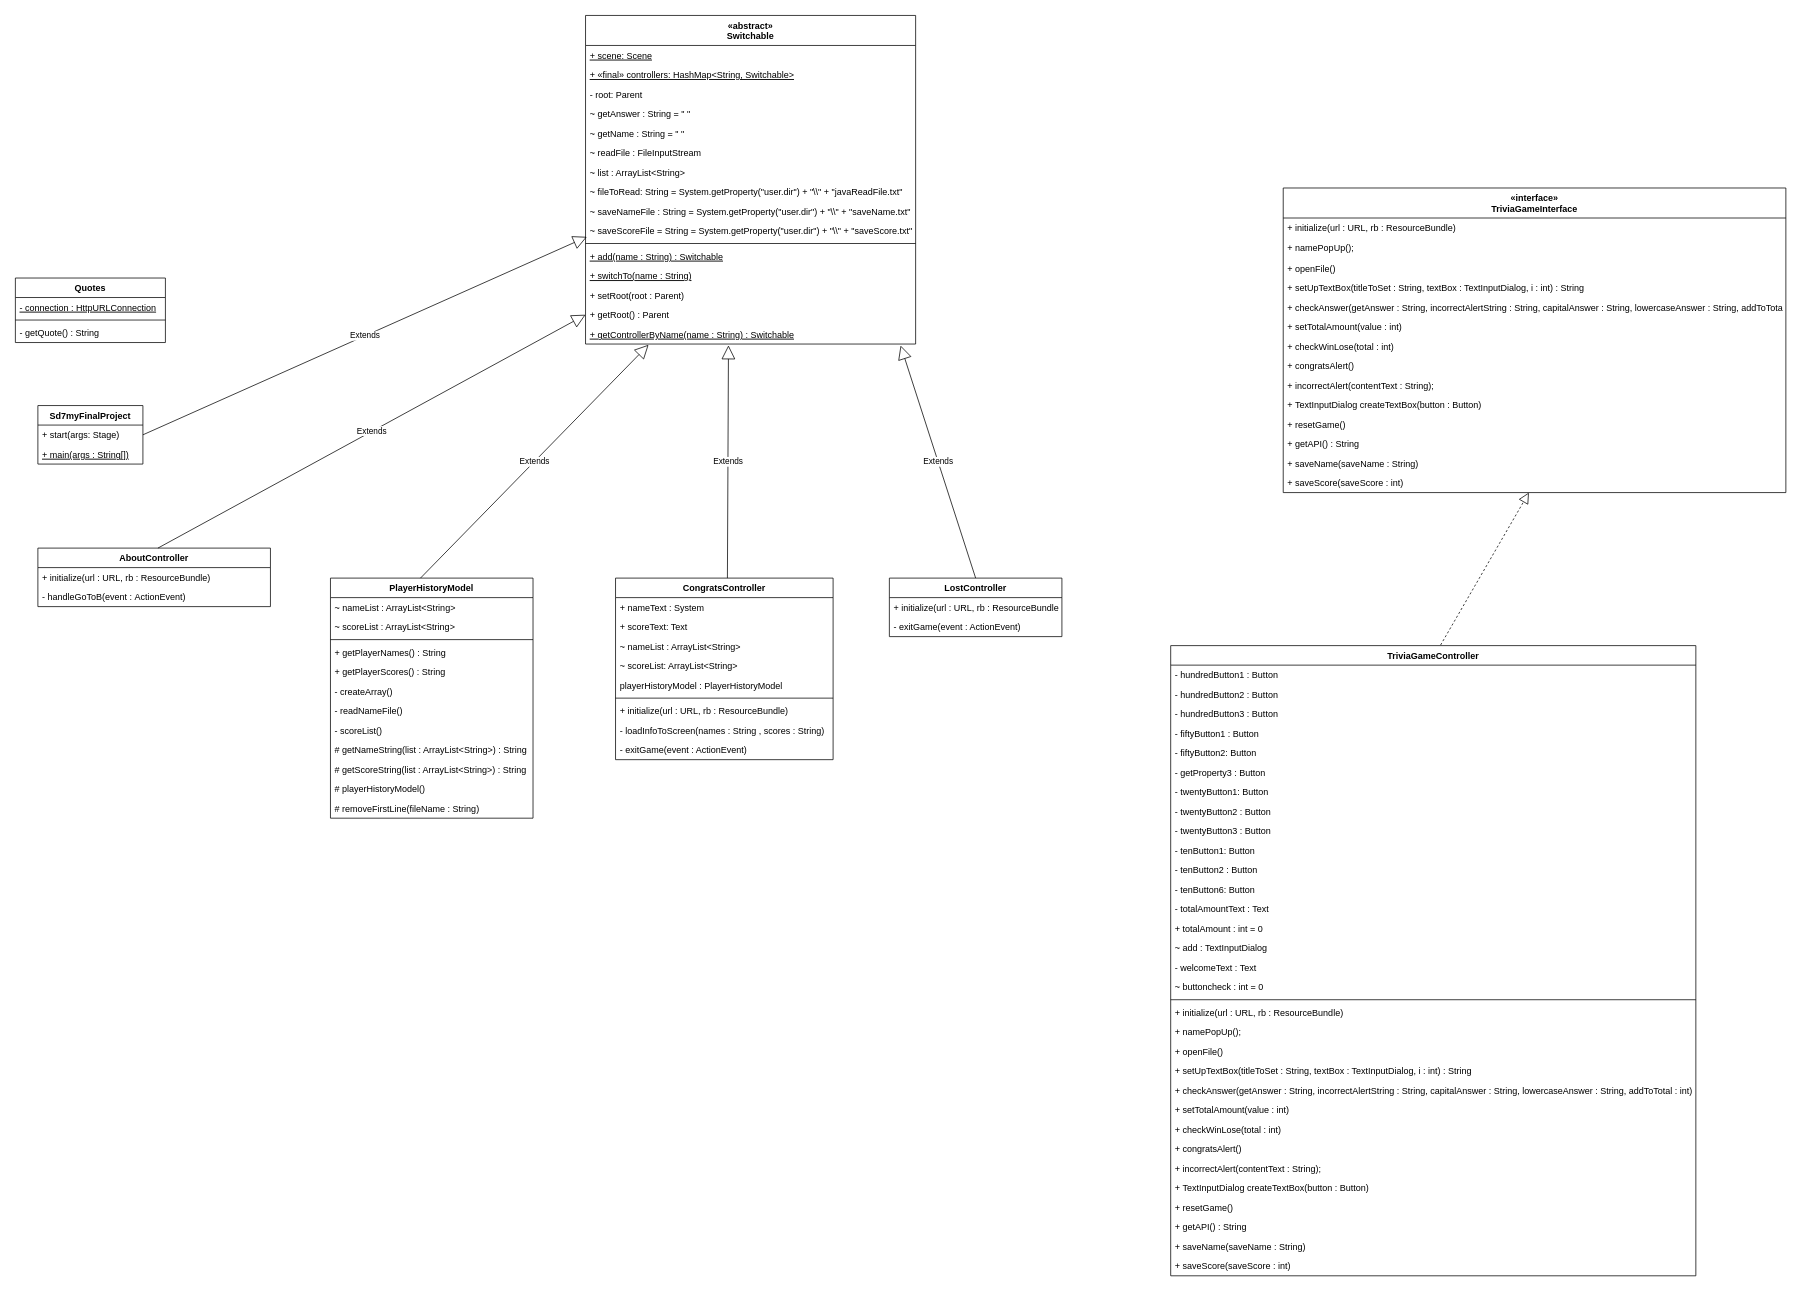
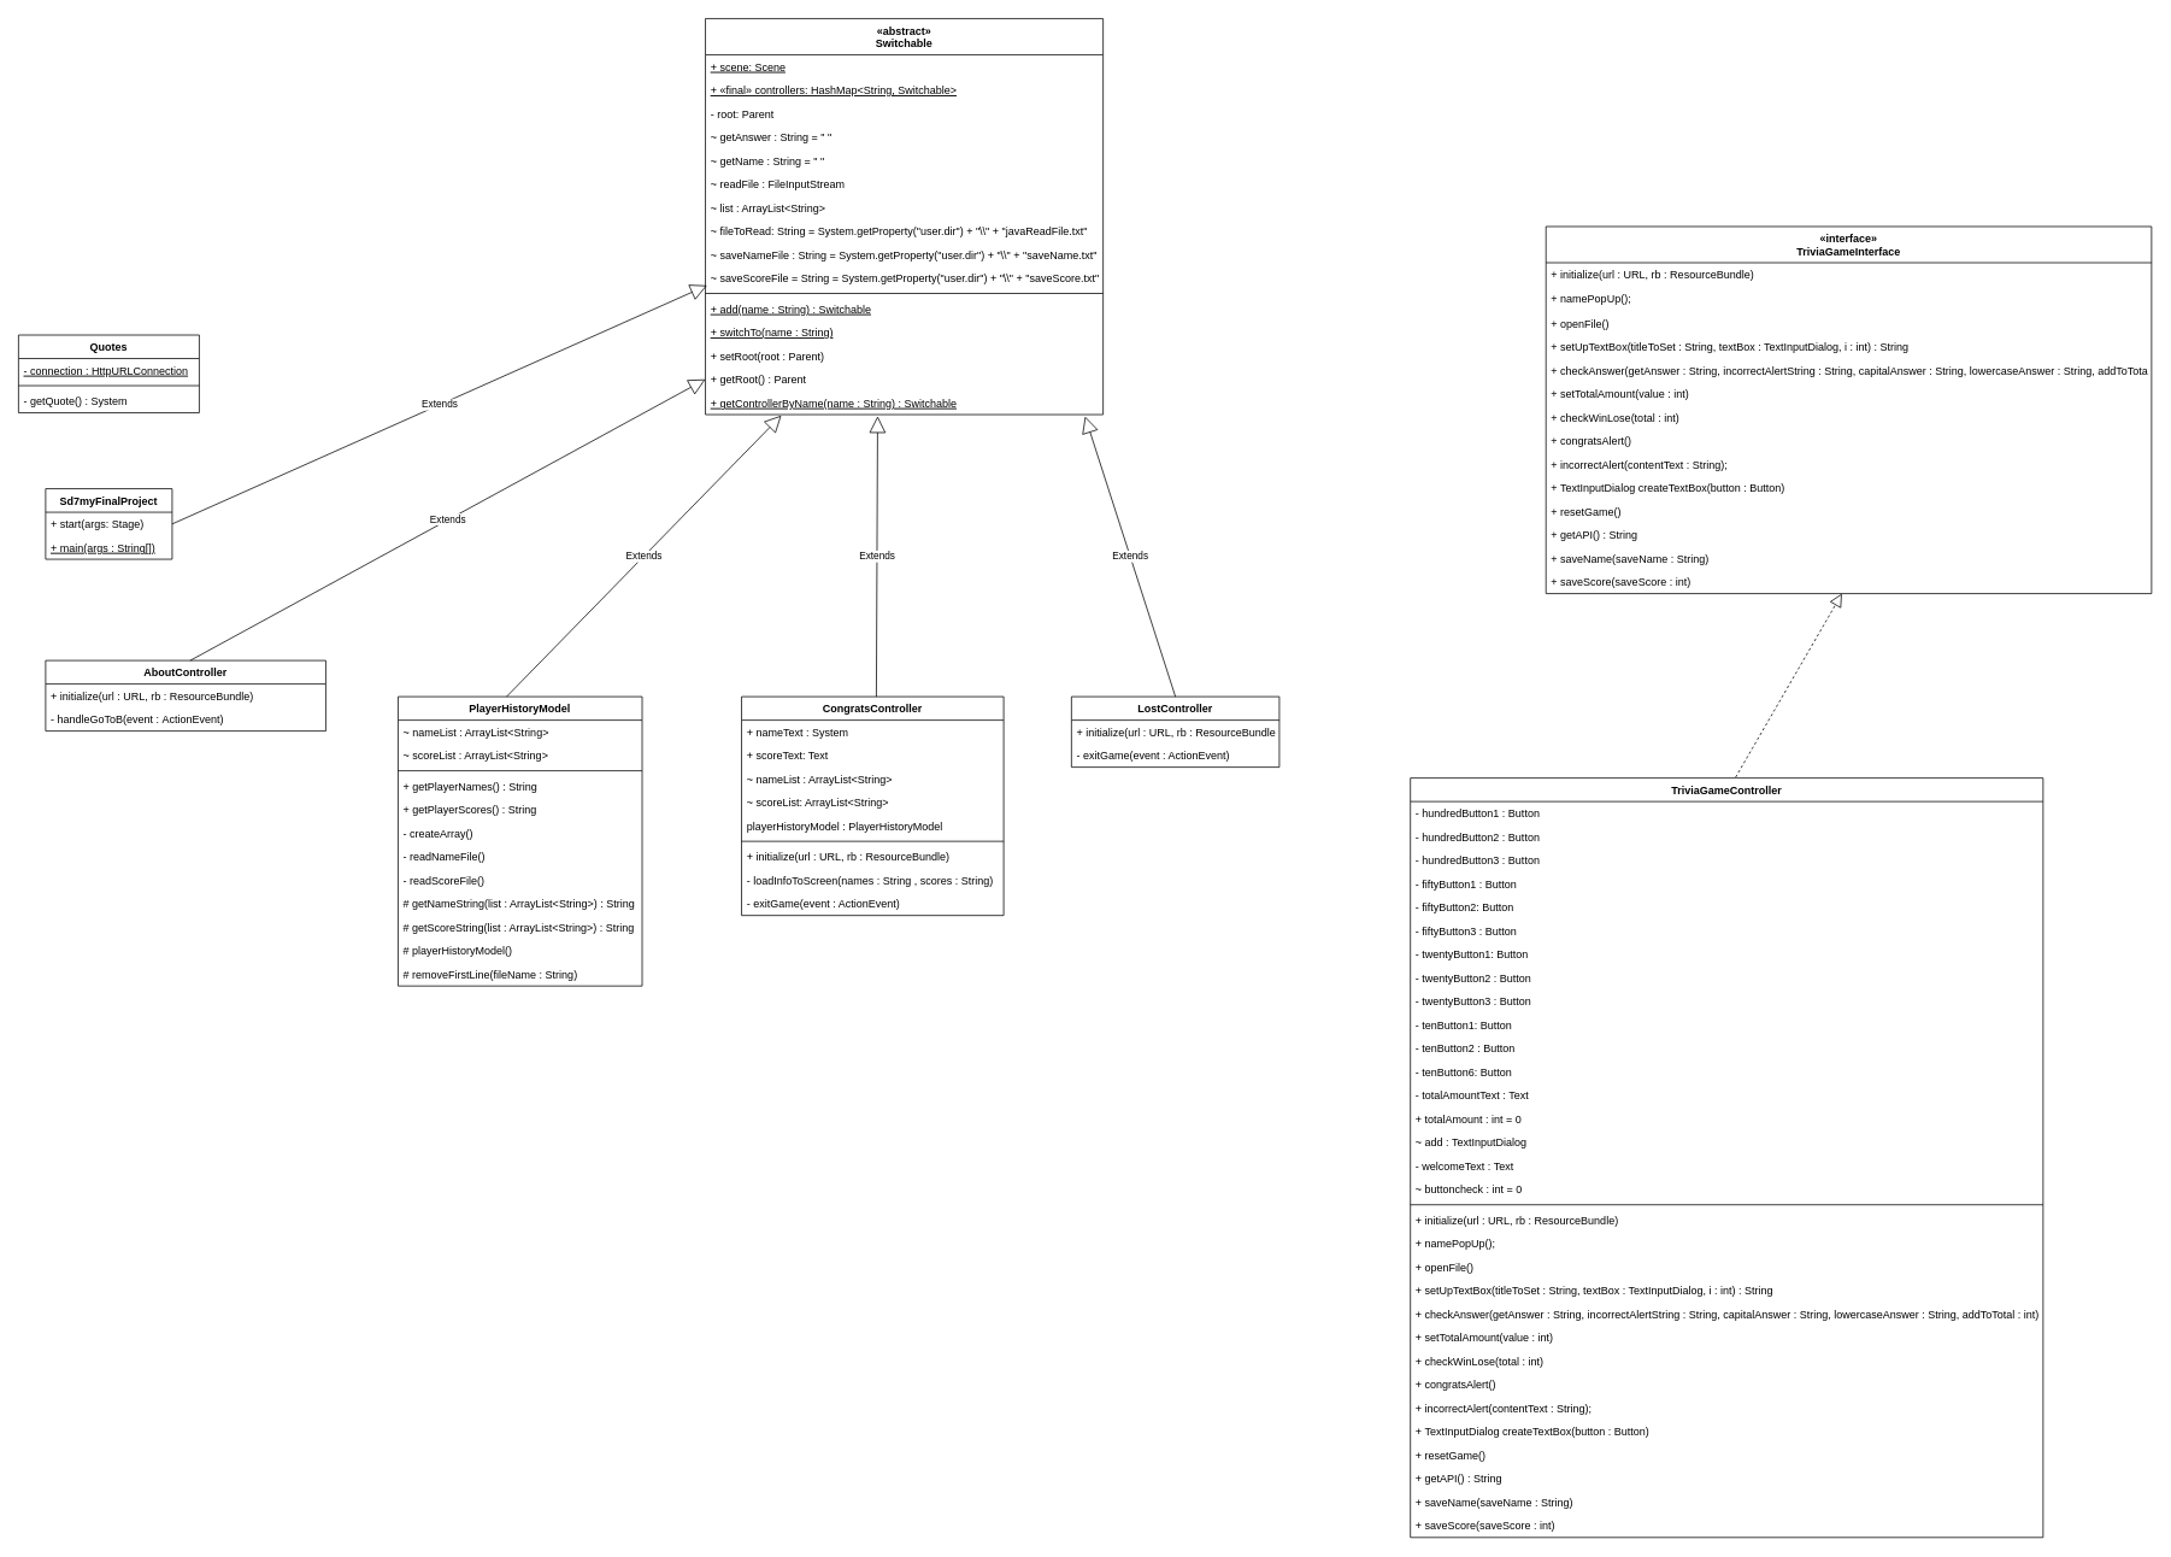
- <mxCell id="48" value="- getQuote() : String" style="text;strokeColor=none;fillColor=none;align=left;verticalAlign=top;spacingLeft=4;spacingRight=4;overflow=hidden;rotatable=0;points=[[0,0.5],[1,0.5]];portConstraint=eastwest;" parent="45" vertex="1"><mxGeometry y="60" width="200" height="26" as="geometry" /></mxCell>
+ <mxCell id="48" value="- getQuote() : System" style="text;strokeColor=none;fillColor=none;align=left;verticalAlign=top;spacingLeft=4;spacingRight=4;overflow=hidden;rotatable=0;points=[[0,0.5],[1,0.5]];portConstraint=eastwest;" parent="45" vertex="1"><mxGeometry y="60" width="200" height="26" as="geometry" /></mxCell>
- <mxCell id="27" value="- scoreList()" style="text;strokeColor=none;fillColor=none;align=left;verticalAlign=top;spacingLeft=4;spacingRight=4;overflow=hidden;rotatable=0;points=[[0,0.5],[1,0.5]];portConstraint=eastwest;" parent="19" vertex="1"><mxGeometry y="190" width="270" height="26" as="geometry" /></mxCell>
+ <mxCell id="27" value="- readScoreFile()" style="text;strokeColor=none;fillColor=none;align=left;verticalAlign=top;spacingLeft=4;spacingRight=4;overflow=hidden;rotatable=0;points=[[0,0.5],[1,0.5]];portConstraint=eastwest;" parent="19" vertex="1"><mxGeometry y="190" width="270" height="26" as="geometry" /></mxCell>
- <mxCell id="76" value="- getProperty3 : Button" style="text;strokeColor=none;fillColor=none;align=left;verticalAlign=top;spacingLeft=4;spacingRight=4;overflow=hidden;rotatable=0;points=[[0,0.5],[1,0.5]];portConstraint=eastwest;" parent="70" vertex="1"><mxGeometry y="156" width="700" height="26" as="geometry" /></mxCell>
+ <mxCell id="76" value="- fiftyButton3 : Button" style="text;strokeColor=none;fillColor=none;align=left;verticalAlign=top;spacingLeft=4;spacingRight=4;overflow=hidden;rotatable=0;points=[[0,0.5],[1,0.5]];portConstraint=eastwest;" parent="70" vertex="1"><mxGeometry y="156" width="700" height="26" as="geometry" /></mxCell>
